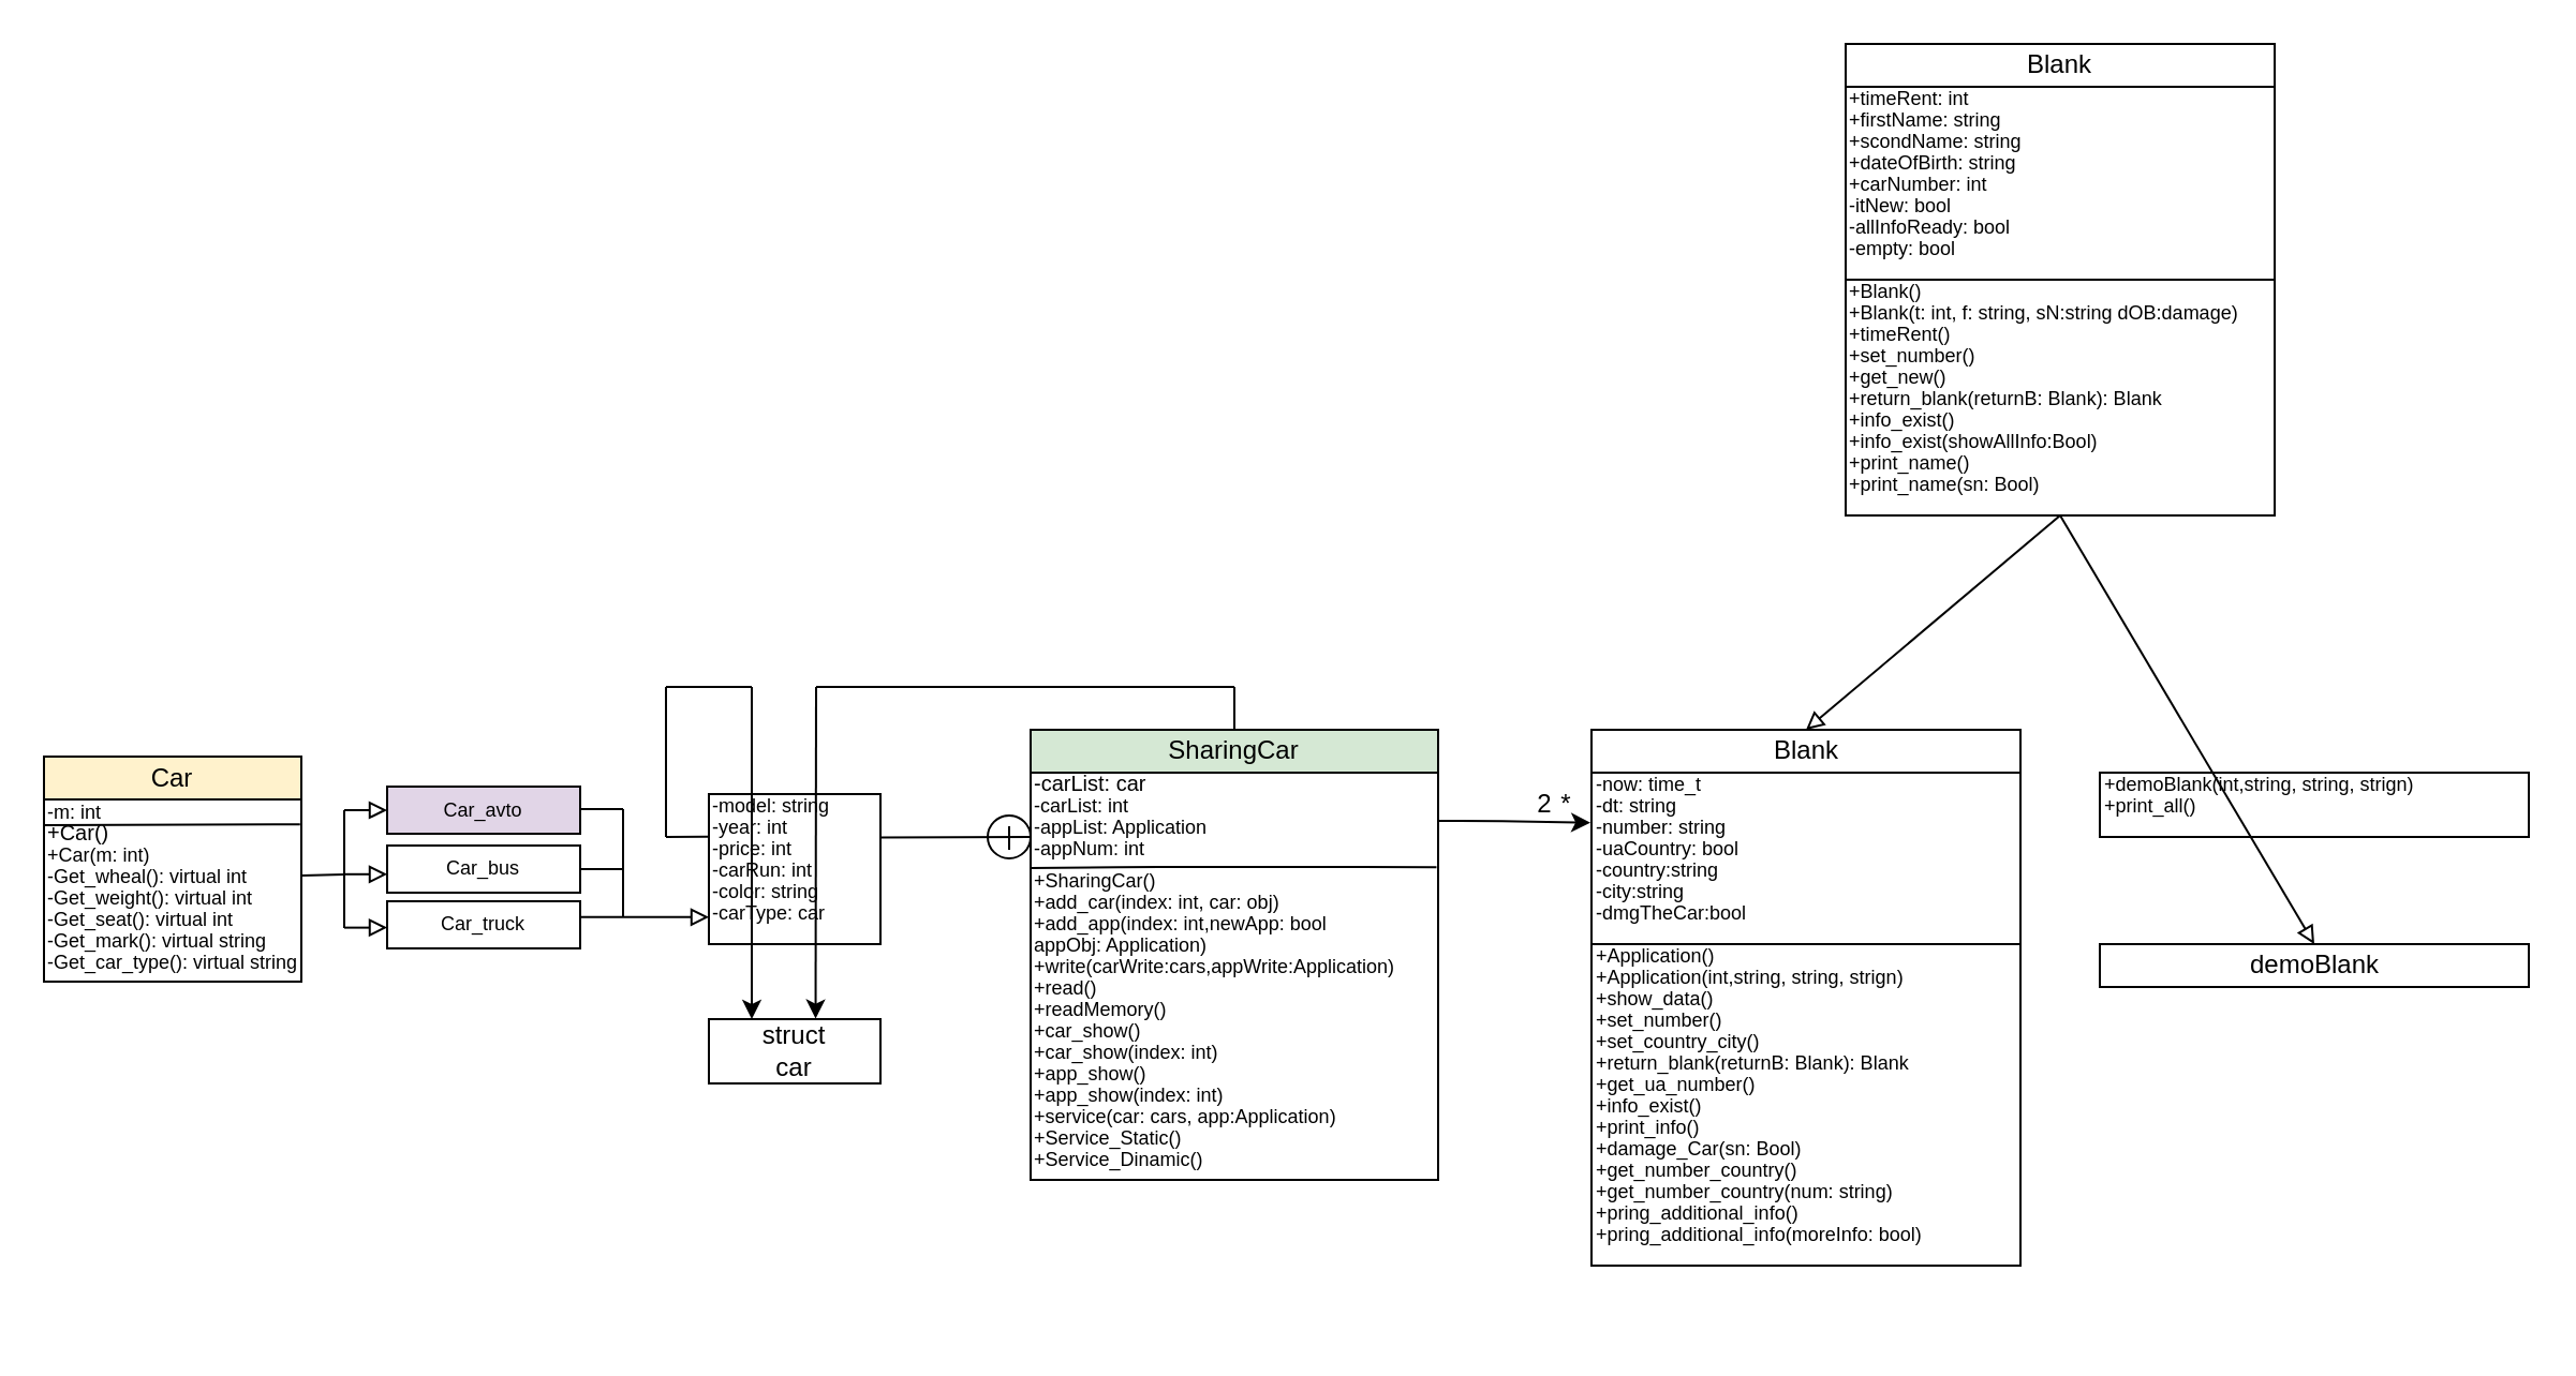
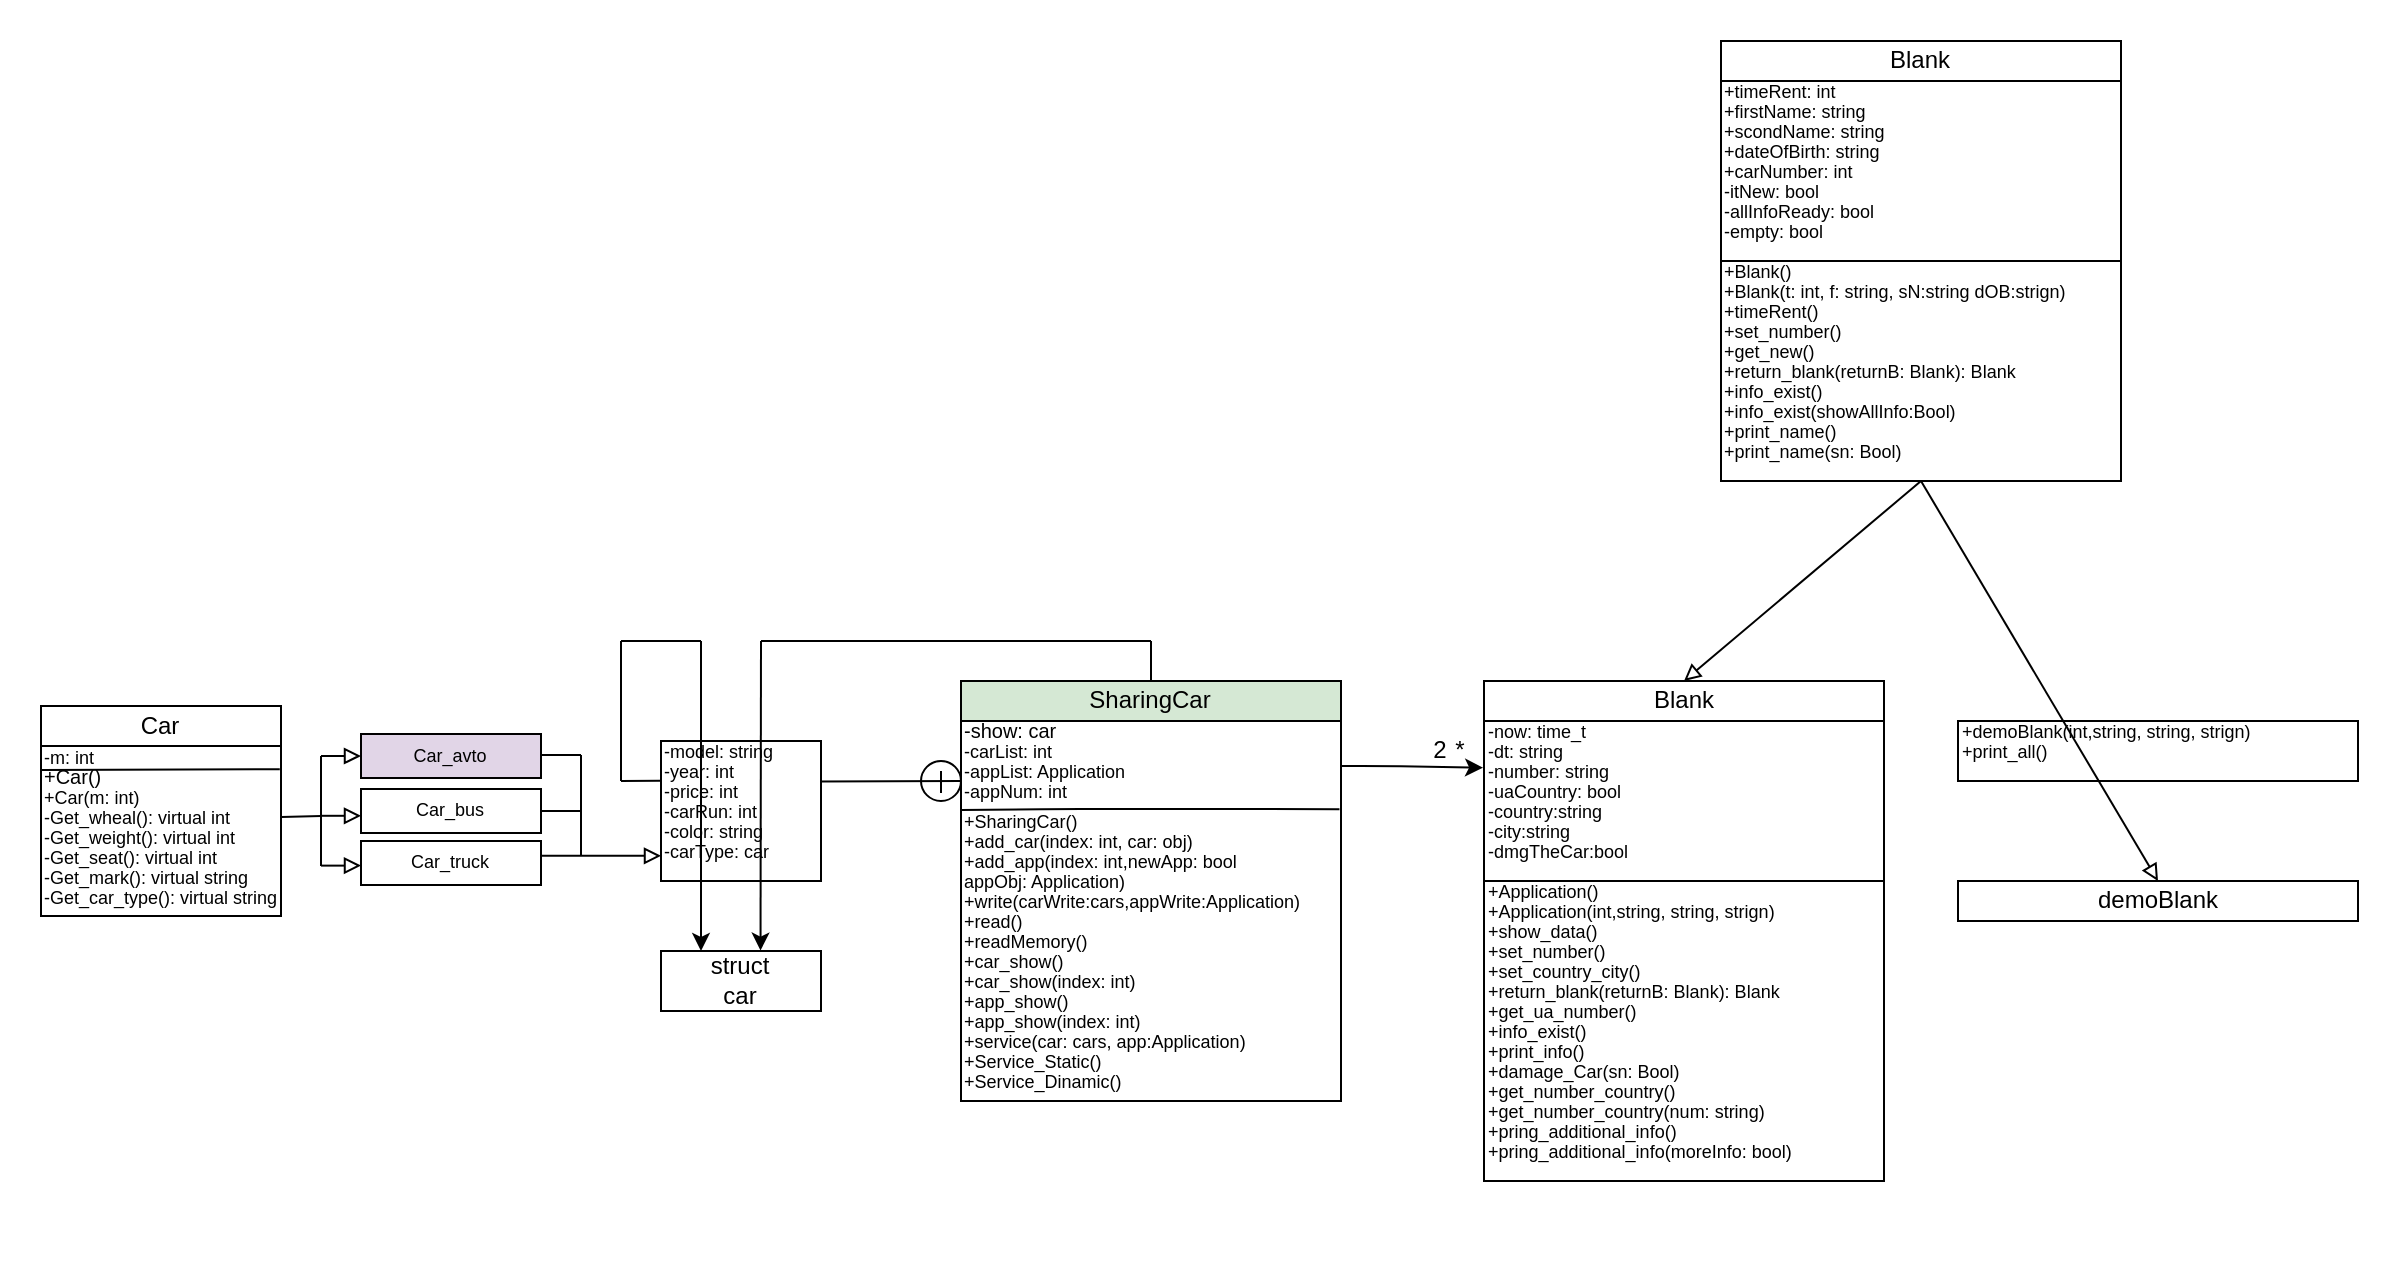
- <mxCell id="30" value="&lt;font style=&quot;font-size: 9px&quot;&gt;+Blank(t: int, f: string, sN:string dOB:damage)&lt;/font&gt;" style="text;html=1;strokeColor=none;fillColor=none;align=left;verticalAlign=middle;whiteSpace=wrap;rounded=0;" parent="19" vertex="1"><mxGeometry y="120" width="200" height="10" as="geometry" /></mxCell>
+ <mxCell id="30" value="&lt;font style=&quot;font-size: 9px&quot;&gt;+Blank(t: int, f: string, sN:string dOB:strign)&lt;/font&gt;" style="text;html=1;strokeColor=none;fillColor=none;align=left;verticalAlign=middle;whiteSpace=wrap;rounded=0;" parent="19" vertex="1"><mxGeometry y="120" width="200" height="10" as="geometry" /></mxCell>
- <mxCell id="99" value="Car" style="rounded=0;whiteSpace=wrap;html=1;fillColor=#fff2cc;" vertex="1" parent="1"><mxGeometry x="20" y="352.5" width="120" height="20" as="geometry" /></mxCell>
+ <mxCell id="99" value="Car" style="rounded=0;whiteSpace=wrap;html=1;" vertex="1" parent="1"><mxGeometry x="20" y="352.5" width="120" height="20" as="geometry" /></mxCell>
- <mxCell id="59" value="&lt;font size=&quot;1&quot;&gt;-carList: car&lt;/font&gt;" style="text;html=1;strokeColor=none;fillColor=none;align=left;verticalAlign=middle;whiteSpace=wrap;rounded=0;" parent="41" vertex="1"><mxGeometry y="20" width="80" height="10" as="geometry" /></mxCell>
+ <mxCell id="59" value="&lt;font size=&quot;1&quot;&gt;-show: car&lt;/font&gt;" style="text;html=1;strokeColor=none;fillColor=none;align=left;verticalAlign=middle;whiteSpace=wrap;rounded=0;" parent="41" vertex="1"><mxGeometry y="20" width="80" height="10" as="geometry" /></mxCell>
